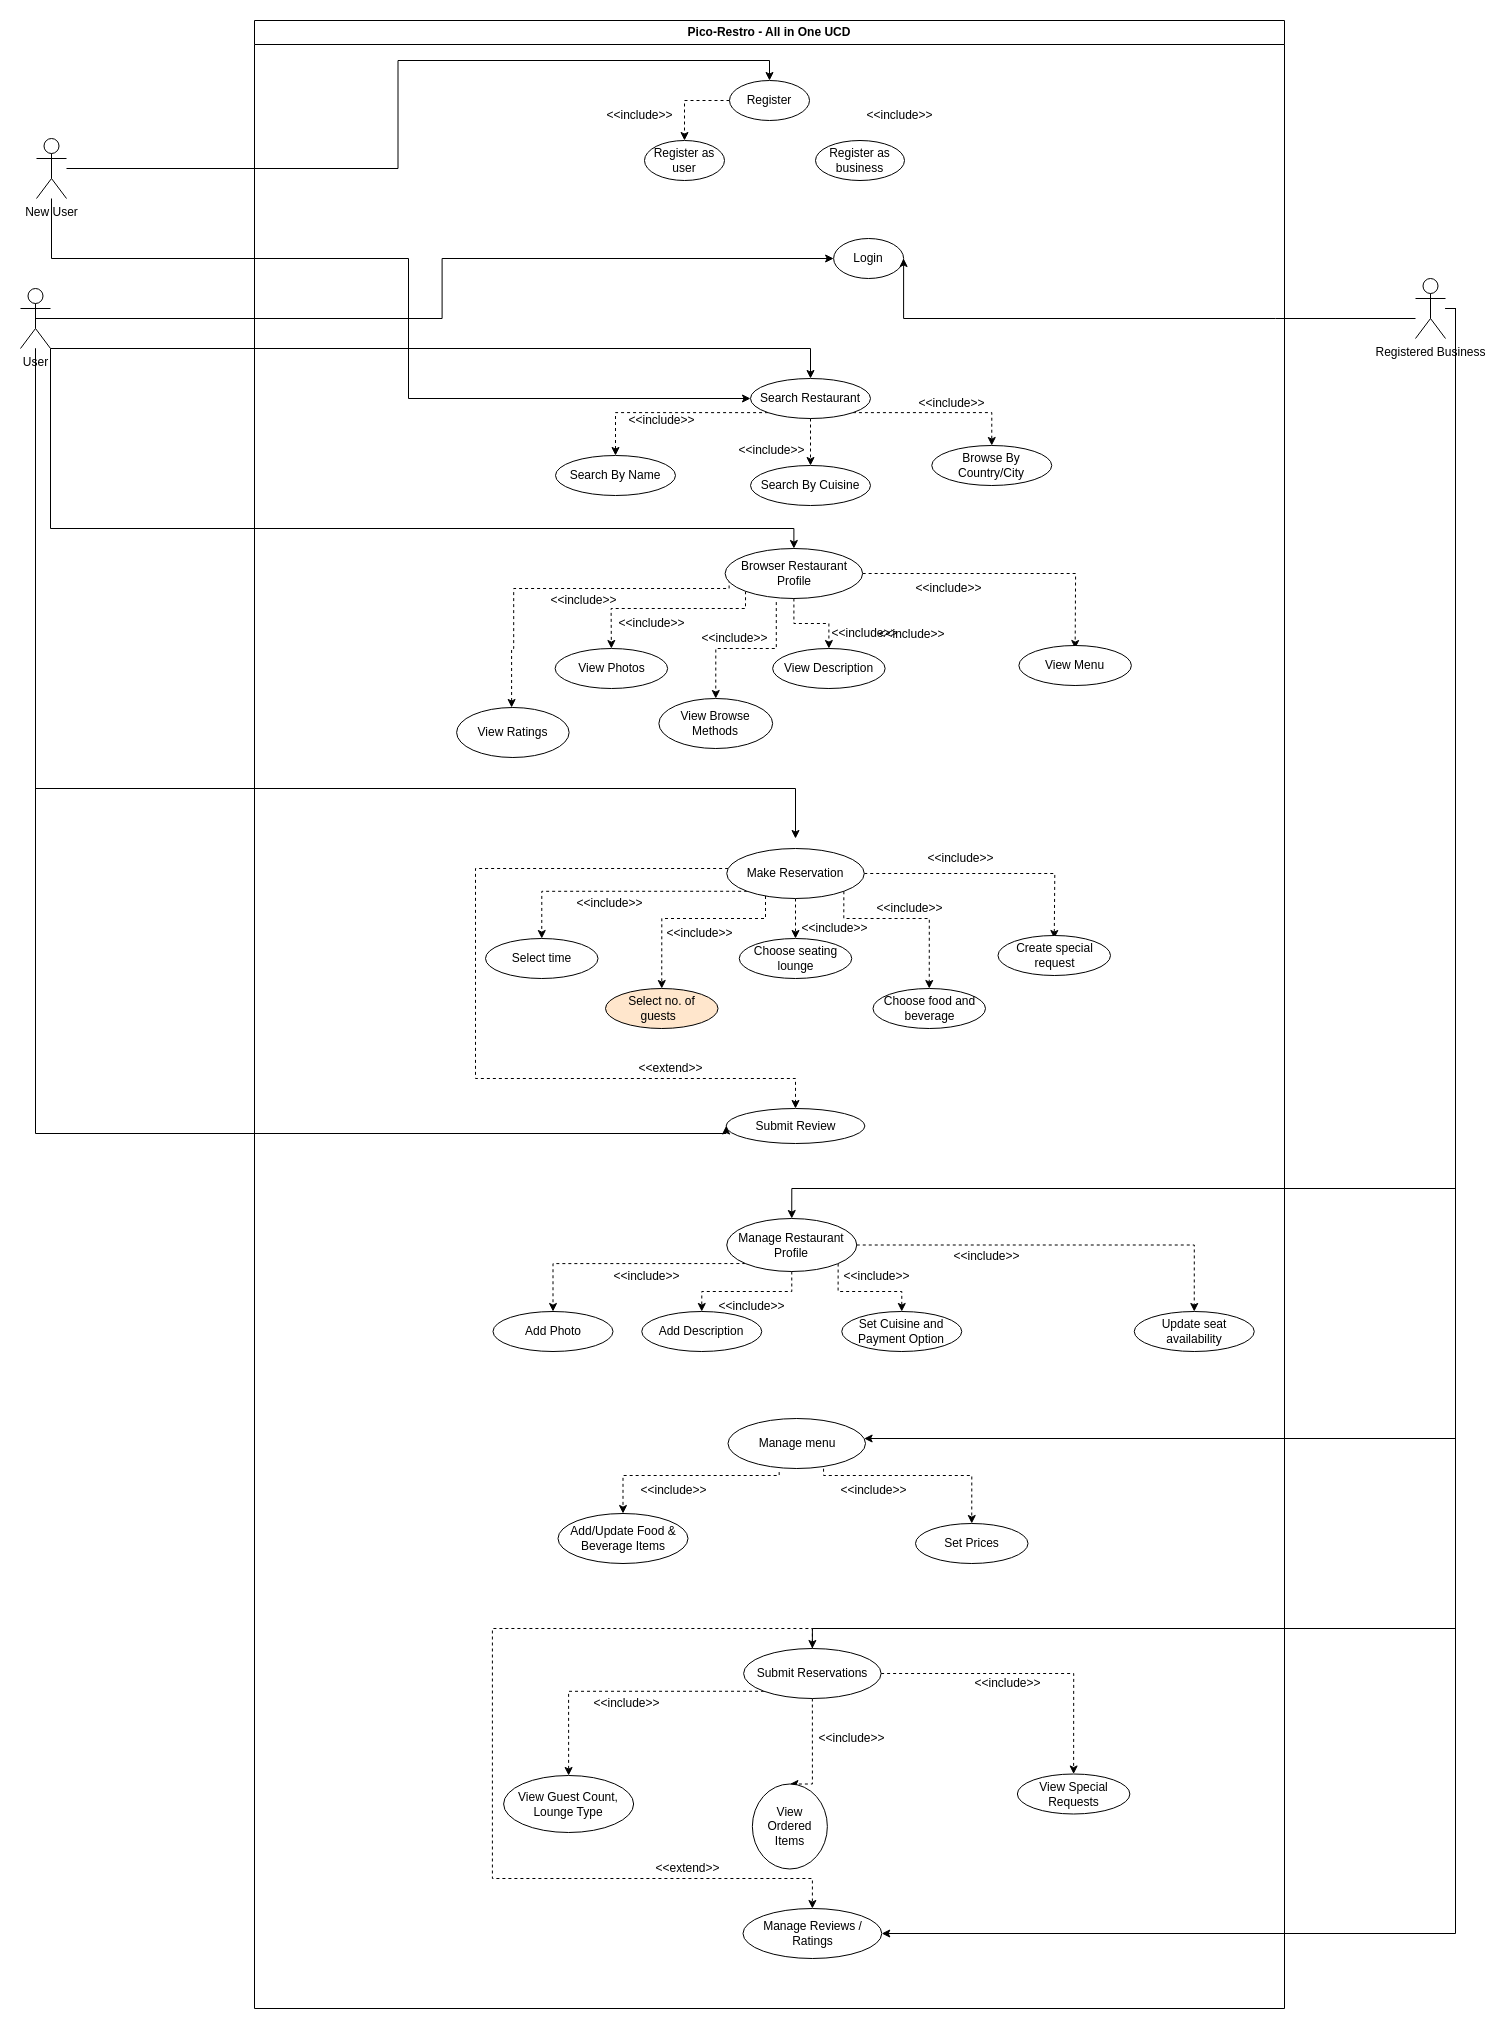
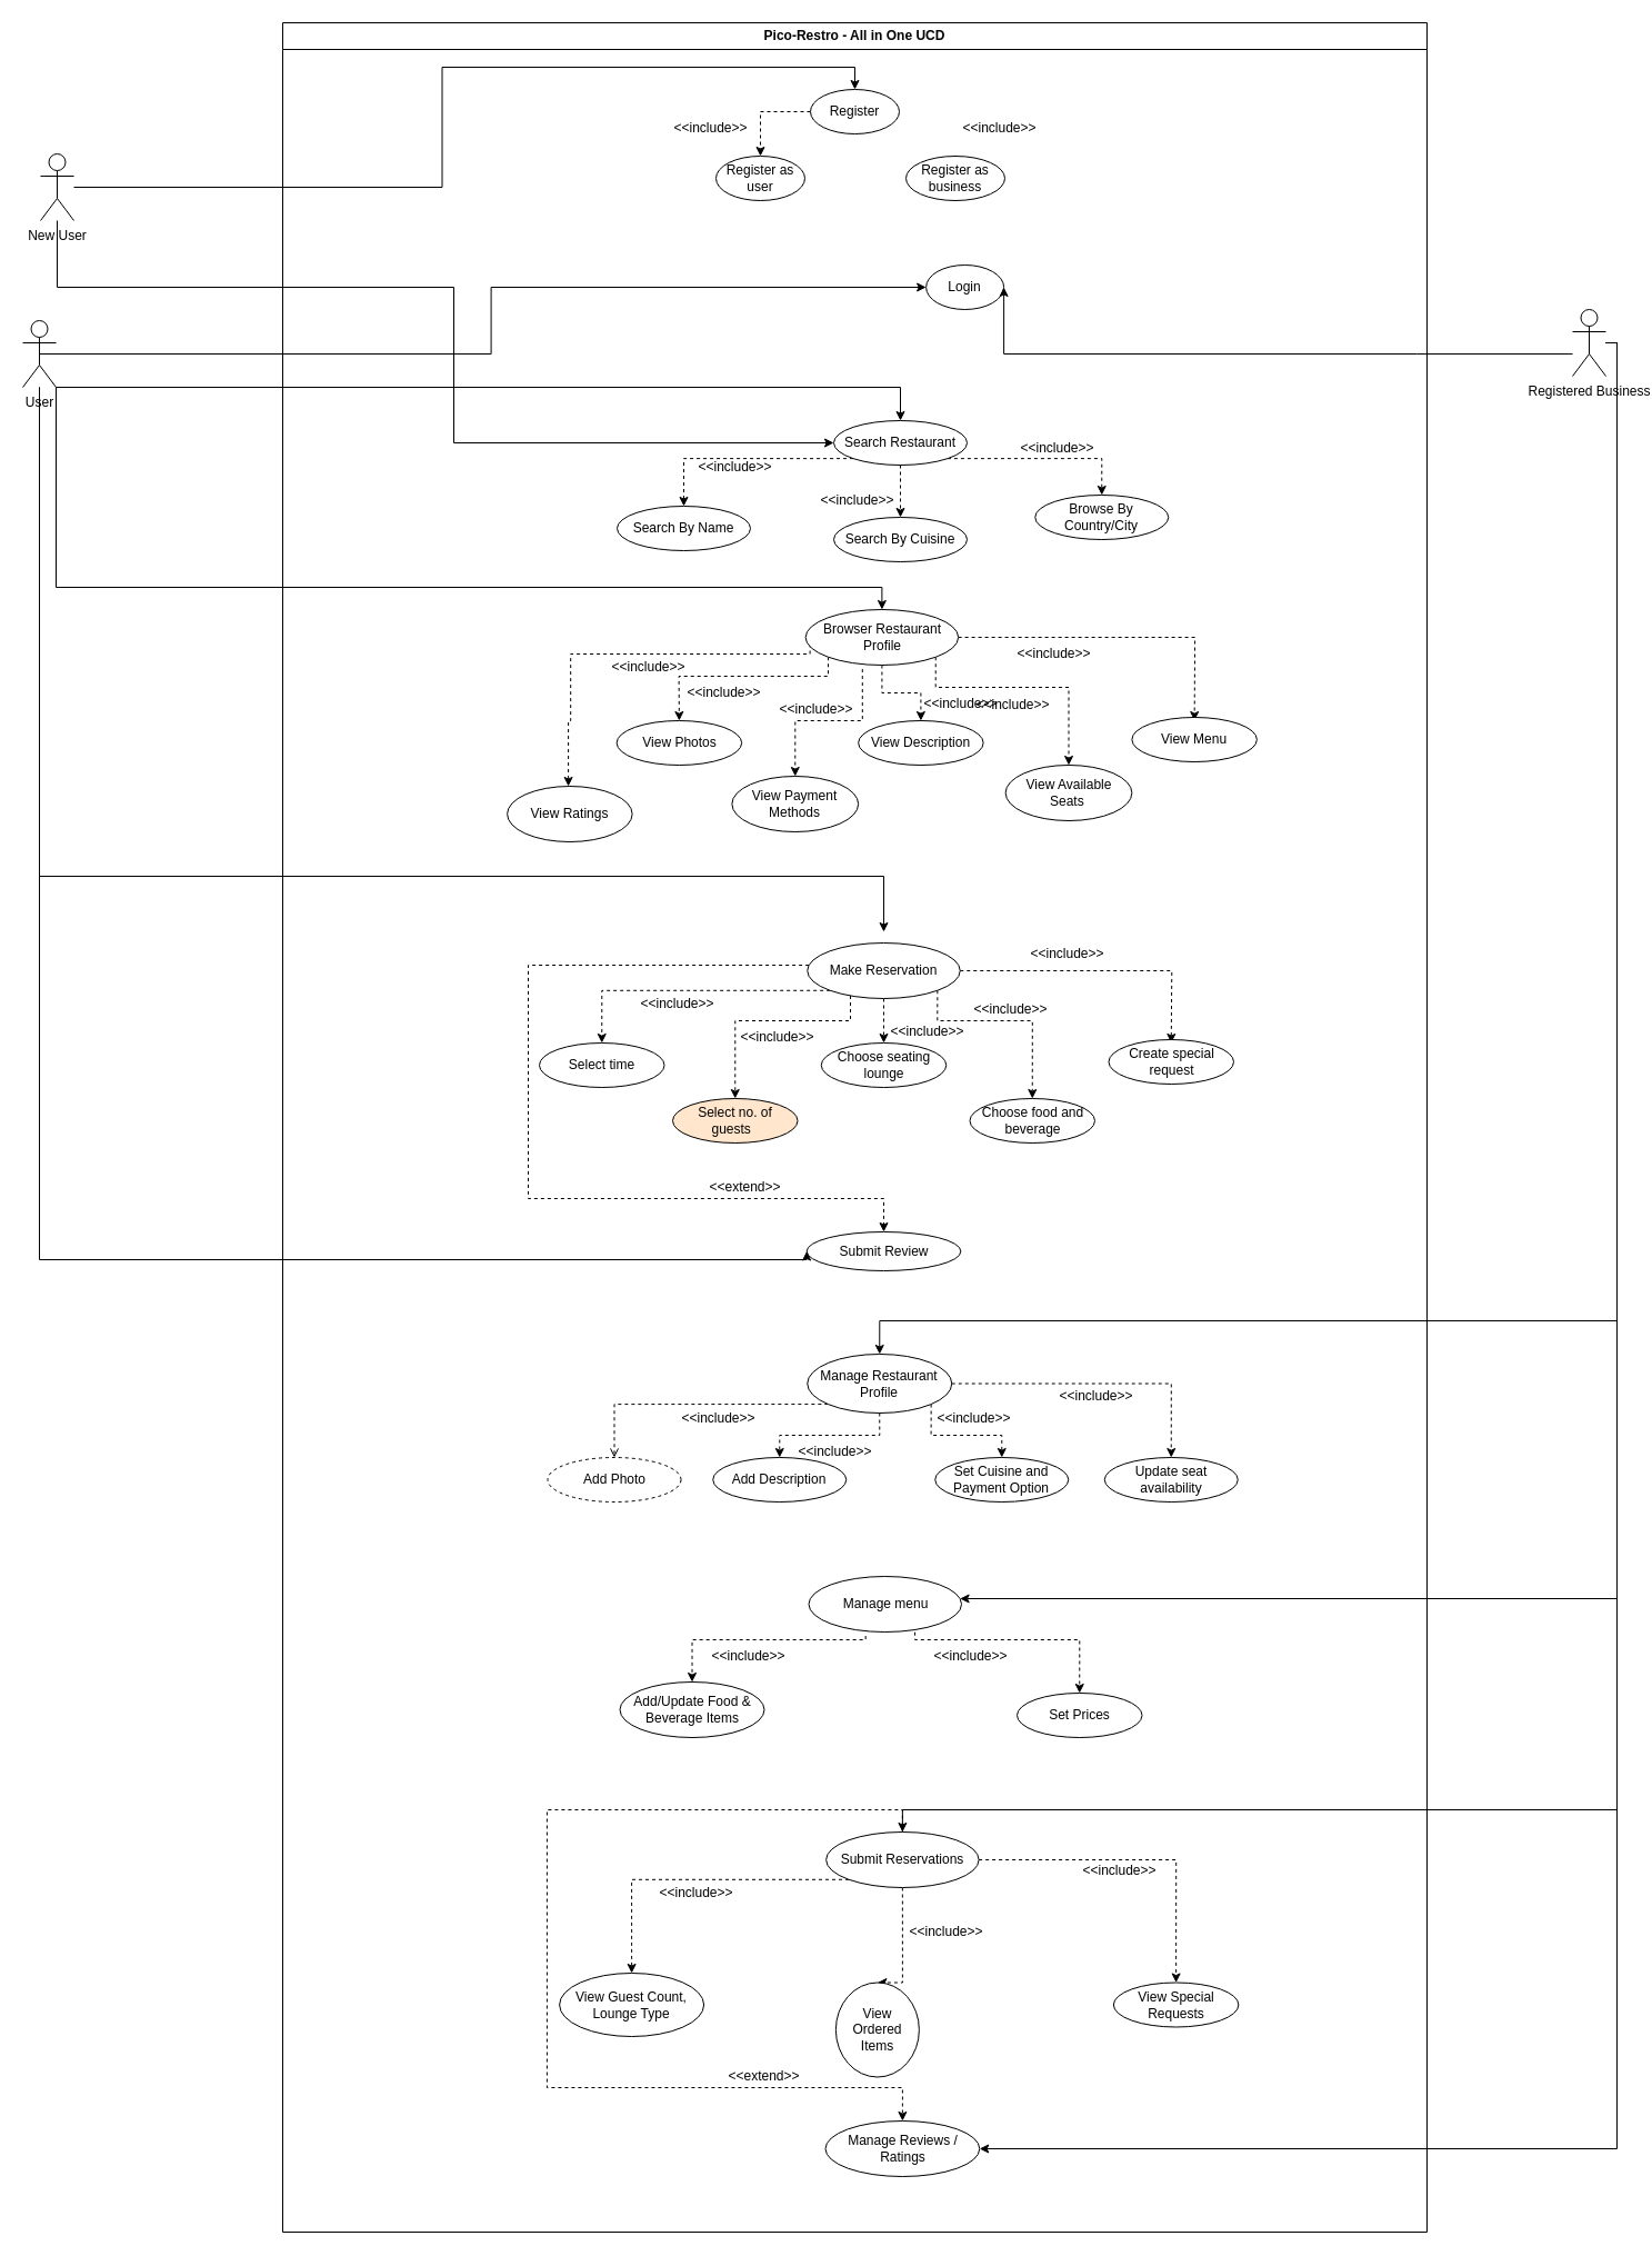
+ <mxCell id="37" style="edgeStyle=orthogonalEdgeStyle;rounded=0;orthogonalLoop=1;jettySize=auto;html=1;exitX=1;exitY=1;exitDx=0;exitDy=0;entryX=0.5;entryY=0;entryDx=0;entryDy=0;dashed=1;" edge="1" parent="32" source="39" target="44"><mxGeometry relative="1" as="geometry"><Array as="points"><mxPoint x="388.53" y="70" /><mxPoint x="507.53" y="70" /></Array></mxGeometry></mxCell>
+ <mxCell id="44" value="View Available Seats&amp;nbsp;" style="ellipse;whiteSpace=wrap;html=1;" vertex="1" parent="32"><mxGeometry x="450.53" y="140" width="113.75" height="50" as="geometry" /></mxCell>
- <mxCell id="43" value="View Browse Methods" style="ellipse;whiteSpace=wrap;html=1;" vertex="1" parent="32"><mxGeometry x="204.28" y="150" width="113.75" height="50" as="geometry" /></mxCell>
+ <mxCell id="43" value="View Payment Methods" style="ellipse;whiteSpace=wrap;html=1;" vertex="1" parent="32"><mxGeometry x="204.28" y="150" width="113.75" height="50" as="geometry" /></mxCell>
- <mxCell id="63" style="edgeStyle=orthogonalEdgeStyle;rounded=0;orthogonalLoop=1;jettySize=auto;html=1;exitX=0;exitY=1;exitDx=0;exitDy=0;entryX=0.5;entryY=0;entryDx=0;entryDy=0;dashed=1;" edge="1" parent="2" source="66" target="67"><mxGeometry relative="1" as="geometry" /></mxCell>
+ <mxCell id="63" style="edgeStyle=orthogonalEdgeStyle;rounded=0;orthogonalLoop=1;jettySize=auto;html=1;exitX=0;exitY=1;exitDx=0;exitDy=0;entryX=0.5;entryY=0;entryDx=0;entryDy=0;dashed=1;endArrow=open;" edge="1" parent="2" source="66" target="67"><mxGeometry relative="1" as="geometry" /></mxCell>
- <mxCell id="67" value="Add Photo" style="ellipse;whiteSpace=wrap;html=1;" vertex="1" parent="2"><mxGeometry x="238.5" y="1291" width="120" height="40" as="geometry" /></mxCell>
+ <mxCell id="67" value="Add Photo" style="ellipse;whiteSpace=wrap;html=1;dashed=1;" vertex="1" parent="2"><mxGeometry x="238.5" y="1291" width="120" height="40" as="geometry" /></mxCell>
- <mxCell id="74" value="Update seat availability" style="ellipse;whiteSpace=wrap;html=1;" vertex="1" parent="2"><mxGeometry x="879.75" y="1291" width="120" height="40" as="geometry" /></mxCell>
+ <mxCell id="74" value="Update seat availability" style="ellipse;whiteSpace=wrap;html=1;" vertex="1" parent="2"><mxGeometry x="739.75" y="1291" width="120" height="40" as="geometry" /></mxCell>
- <mxCell id="89" value="View Special Requests" style="ellipse;whiteSpace=wrap;html=1;" vertex="1" parent="2"><mxGeometry x="762.87" y="1753.5" width="112.5" height="40" as="geometry" /></mxCell>
+ <mxCell id="89" value="View Special Requests" style="ellipse;whiteSpace=wrap;html=1;" vertex="1" parent="2"><mxGeometry x="747.87" y="1763.5" width="112.5" height="40" as="geometry" /></mxCell>
